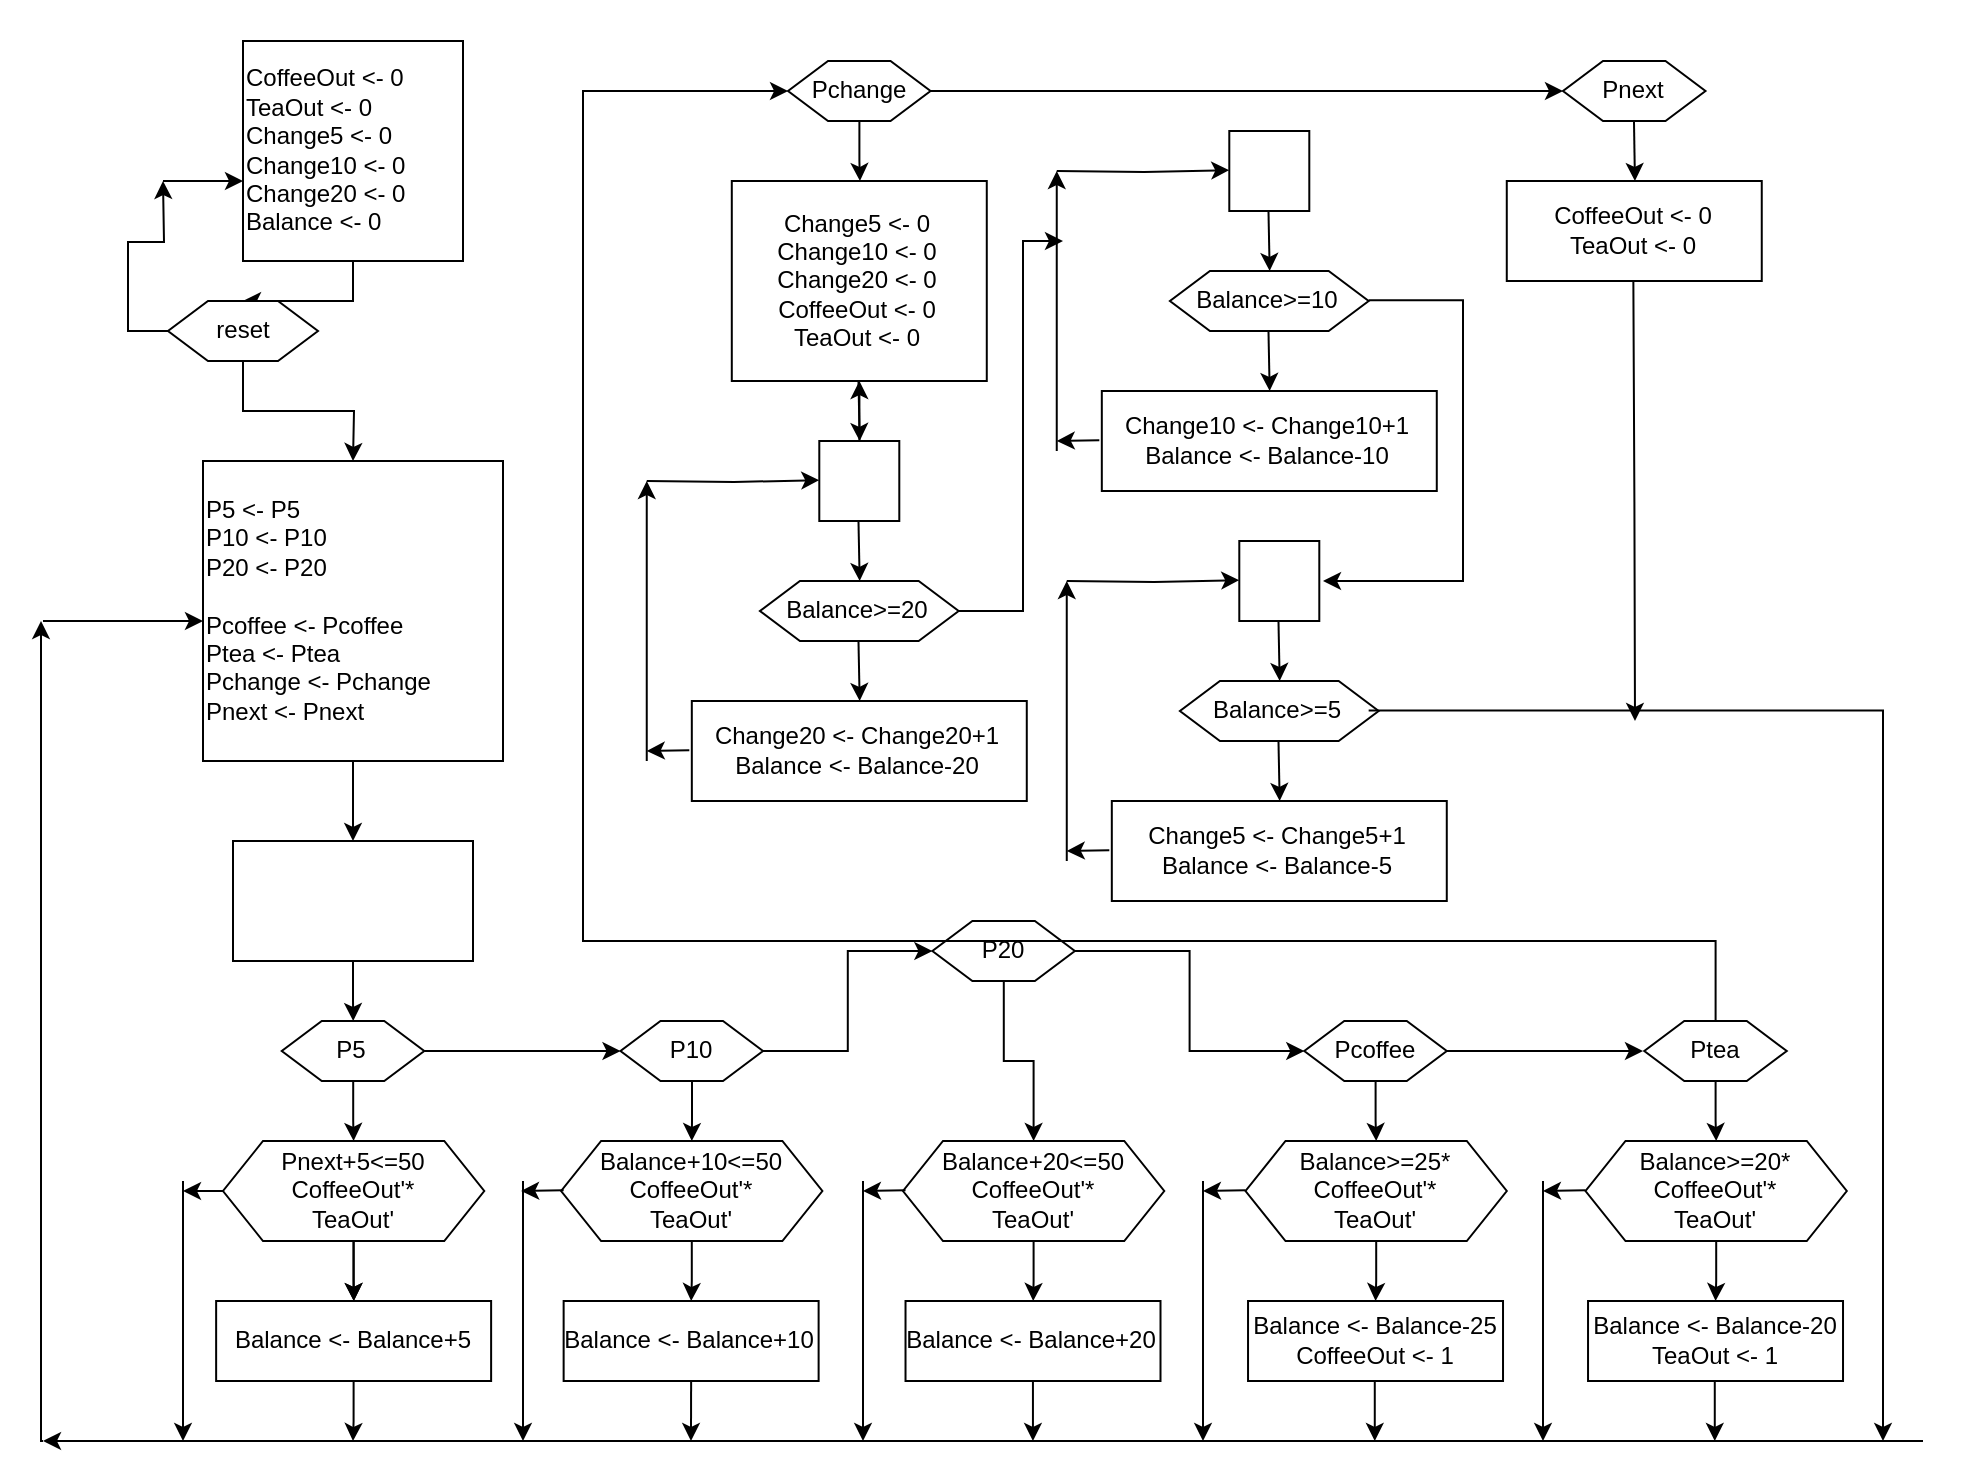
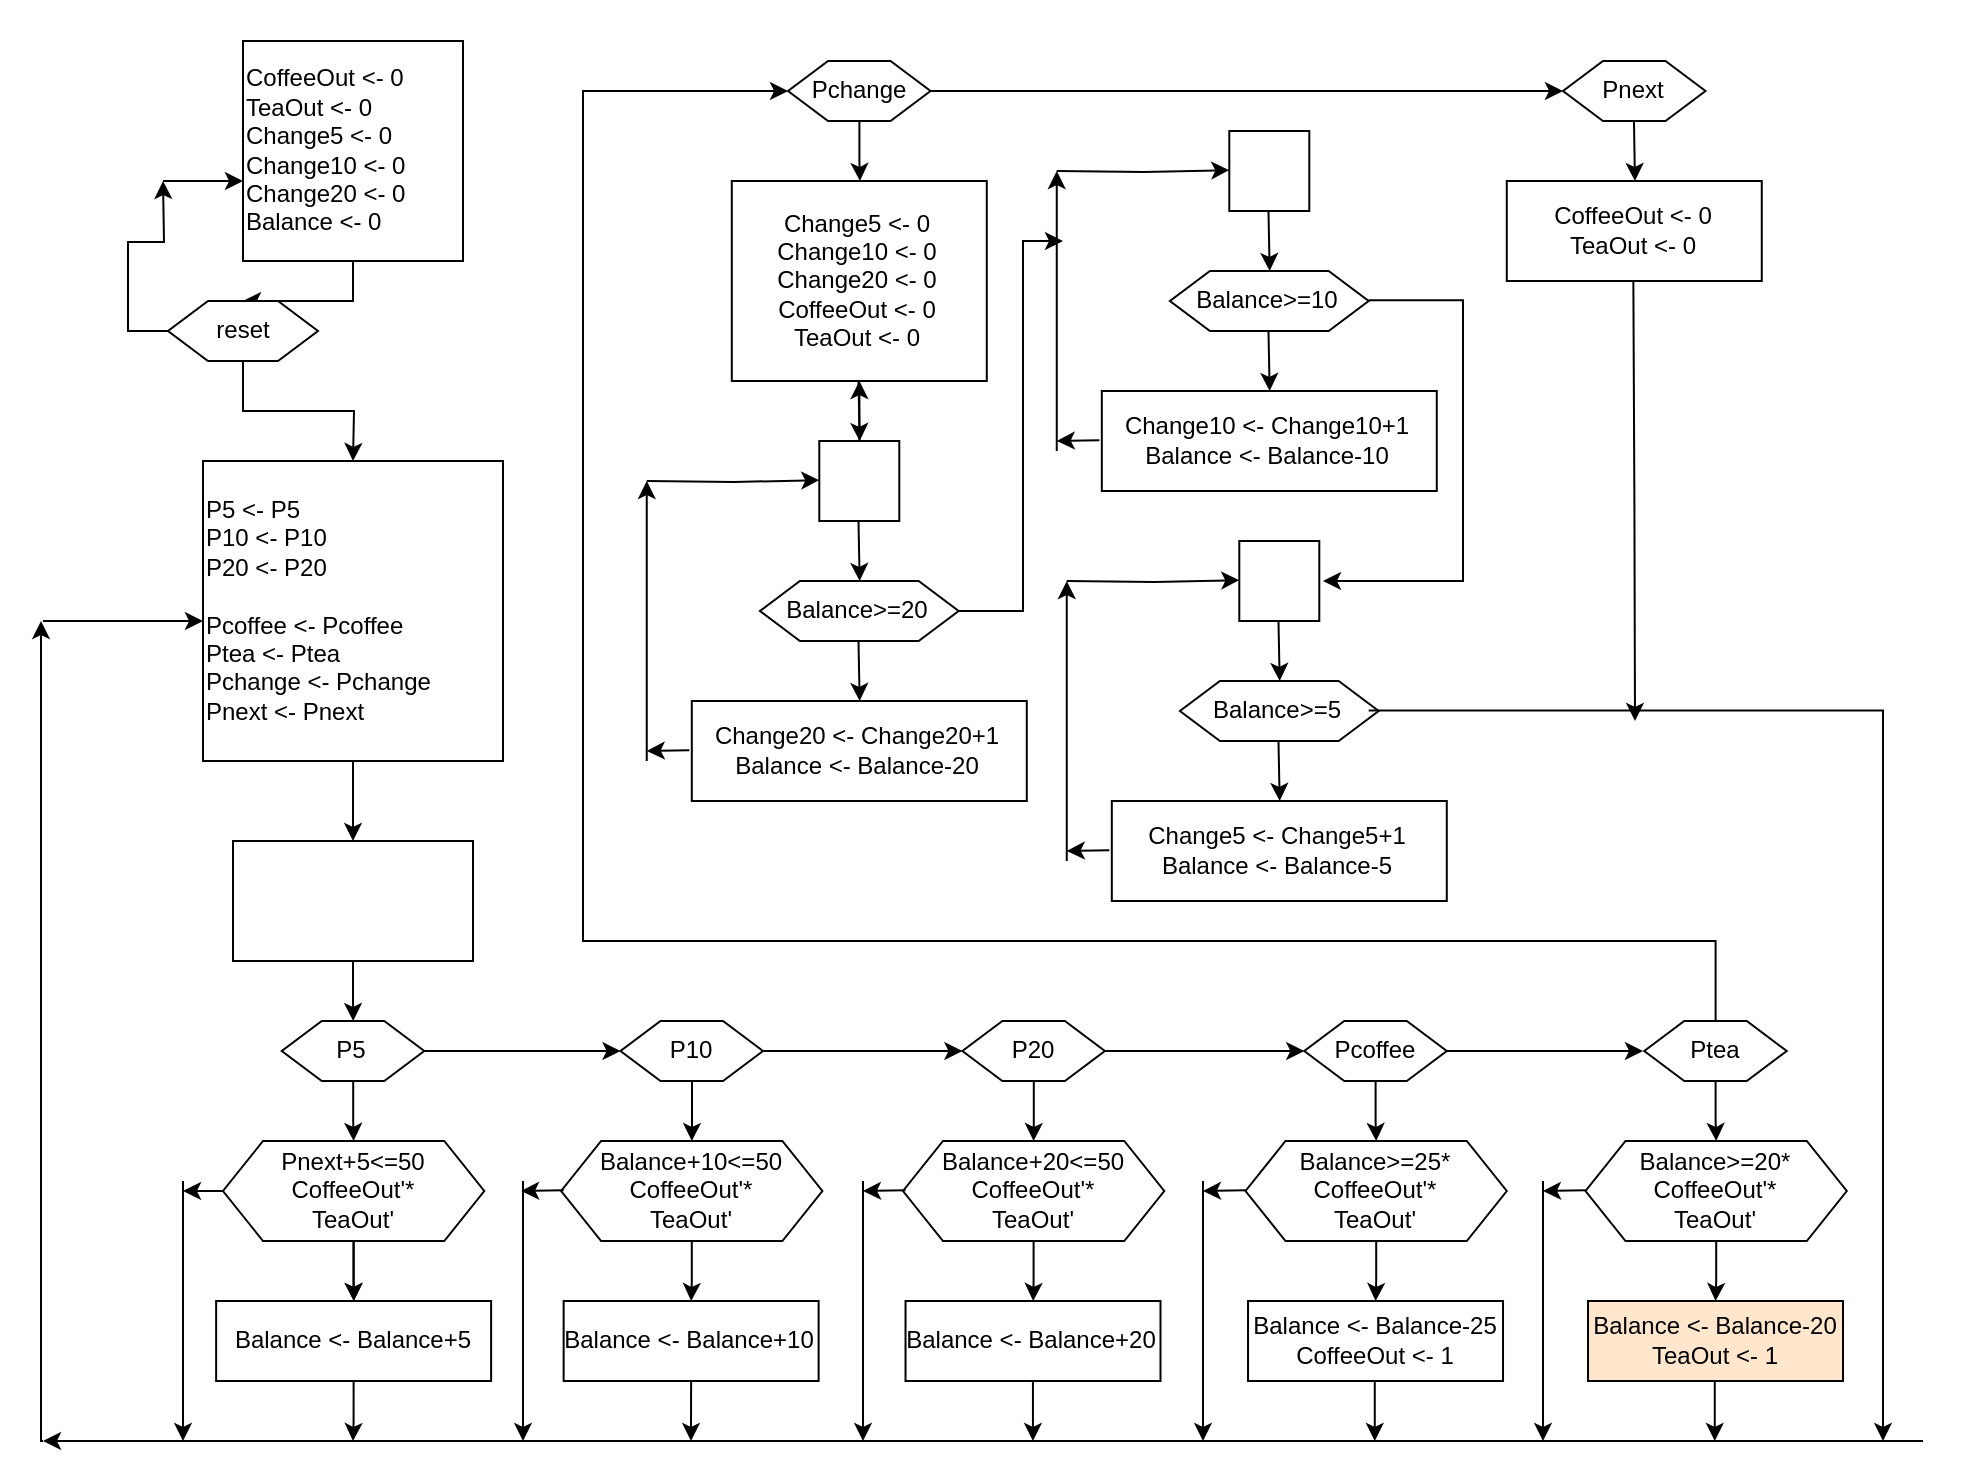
- <mxCell id="33" value="P20" style="shape=hexagon;perimeter=hexagonPerimeter2;whiteSpace=wrap;html=1;fixedSize=1;" vertex="1" parent="1"><mxGeometry x="465.69" y="460" width="71.25" height="30" as="geometry" /></mxCell>
+ <mxCell id="33" value="P20" style="shape=hexagon;perimeter=hexagonPerimeter2;whiteSpace=wrap;html=1;fixedSize=1;" vertex="1" parent="1"><mxGeometry x="480.69" y="510" width="71.25" height="30" as="geometry" /></mxCell>
- <mxCell id="57" value="Balance &amp;lt;- Balance-20&lt;br&gt;TeaOut &amp;lt;- 1" style="whiteSpace=wrap;html=1;" vertex="1" parent="1"><mxGeometry x="793.52" y="650" width="127.49" height="40" as="geometry" /></mxCell>
+ <mxCell id="57" value="Balance &amp;lt;- Balance-20&lt;br&gt;TeaOut &amp;lt;- 1" style="whiteSpace=wrap;html=1;fillColor=#ffe6cc;" vertex="1" parent="1"><mxGeometry x="793.52" y="650" width="127.49" height="40" as="geometry" /></mxCell>
